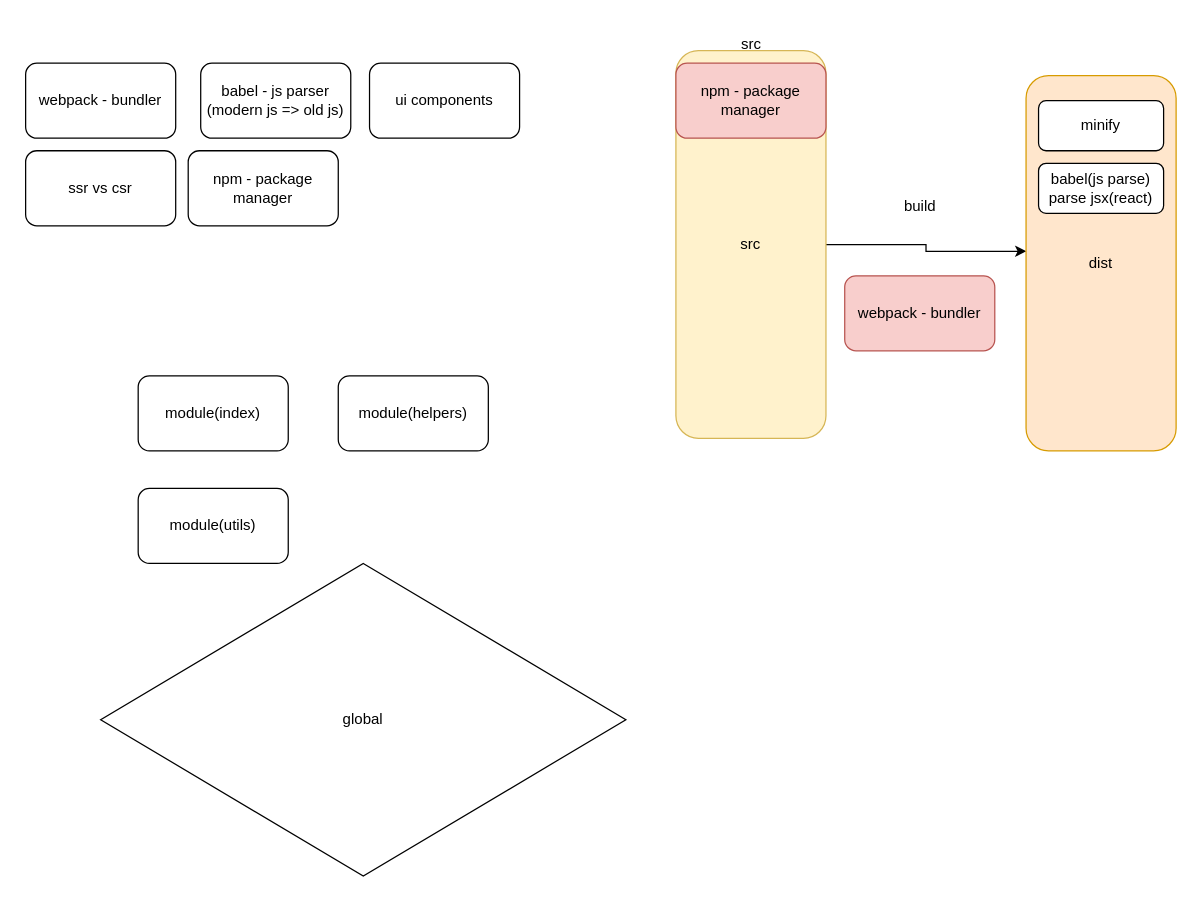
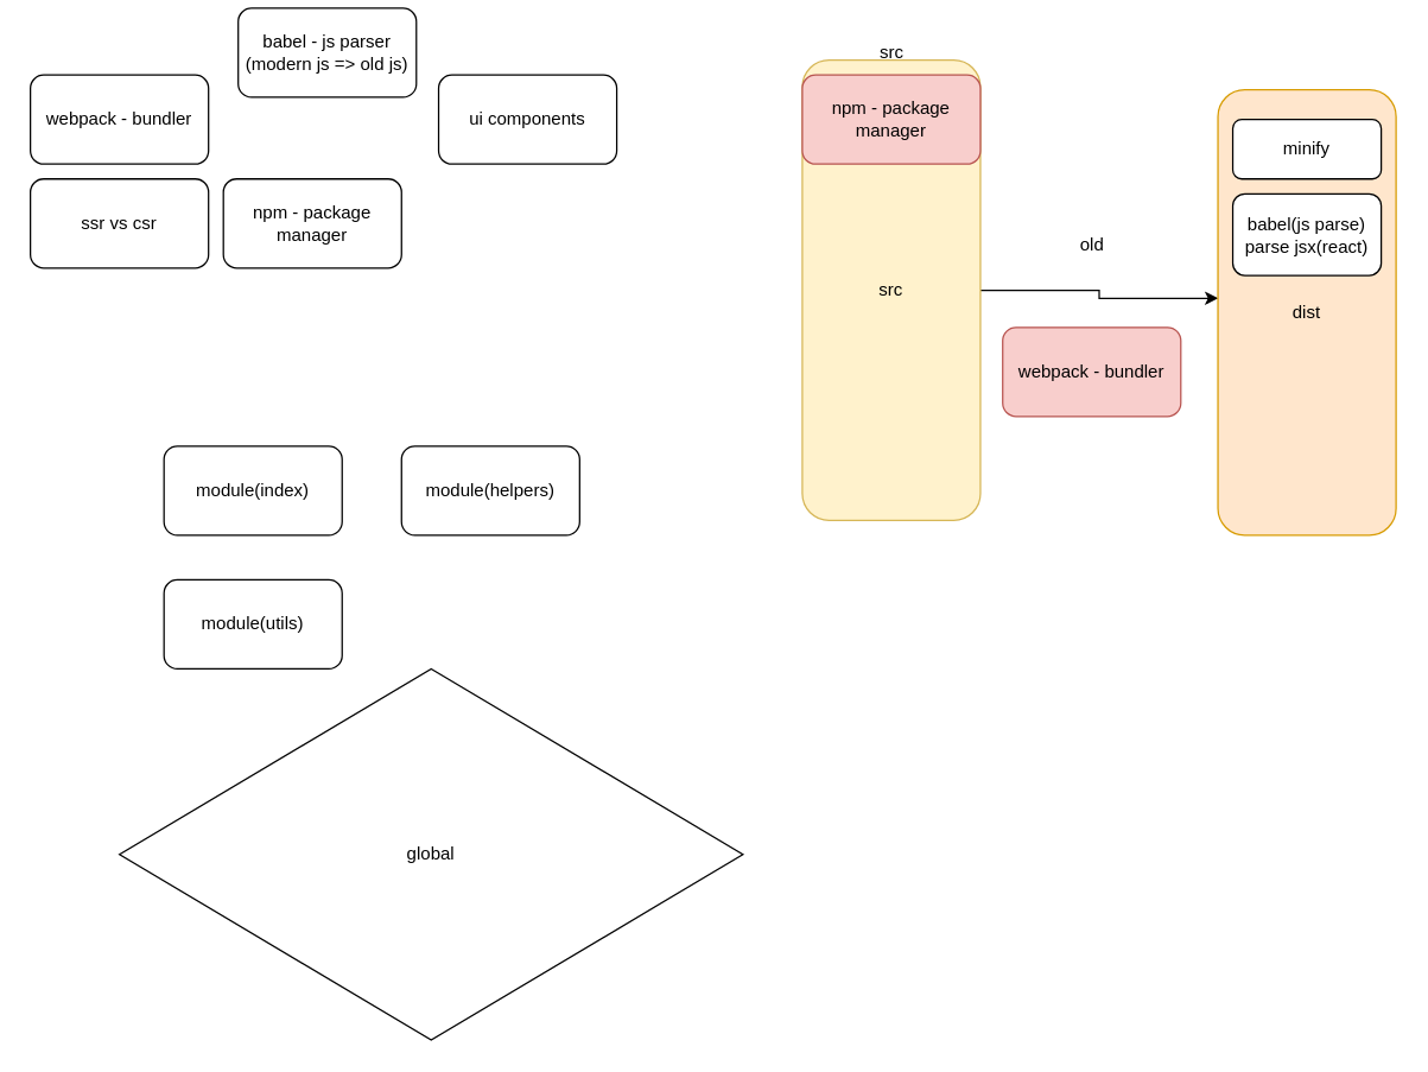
- <mxCell id="3" value="babel - js parser (modern js =&amp;gt; old js)" style="rounded=1;whiteSpace=wrap;html=1;" vertex="1" parent="1"><mxGeometry x="160" y="50" width="120" height="60" as="geometry" /></mxCell>
+ <mxCell id="3" value="babel - js parser (modern js =&amp;gt; old js)" style="rounded=1;whiteSpace=wrap;html=1;" vertex="1" parent="1"><mxGeometry x="160" y="5" width="120" height="60" as="geometry" /></mxCell>
- <mxCell id="15" value="babel(js parse) parse jsx(react)&lt;br&gt;" style="rounded=1;whiteSpace=wrap;html=1;" vertex="1" parent="1"><mxGeometry x="830" y="130" width="100" height="40" as="geometry" /></mxCell>
+ <mxCell id="15" value="babel(js parse) parse jsx(react)&lt;br&gt;" style="rounded=1;whiteSpace=wrap;html=1;" vertex="1" parent="1"><mxGeometry x="830" y="130" width="100" height="55" as="geometry" /></mxCell>
- <mxCell id="18" value="build&lt;br&gt;" style="text;html=1;align=center;verticalAlign=middle;resizable=0;points=[];autosize=1;strokeColor=none;fillColor=none;" vertex="1" parent="1"><mxGeometry x="710" y="150" width="50" height="30" as="geometry" /></mxCell>
+ <mxCell id="18" value="old&lt;br&gt;" style="text;html=1;align=center;verticalAlign=middle;resizable=0;points=[];autosize=1;strokeColor=none;fillColor=none;" vertex="1" parent="1"><mxGeometry x="710" y="150" width="50" height="30" as="geometry" /></mxCell>
